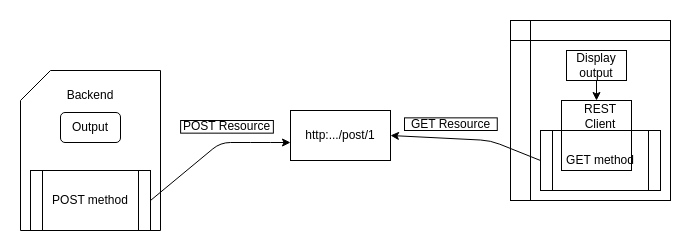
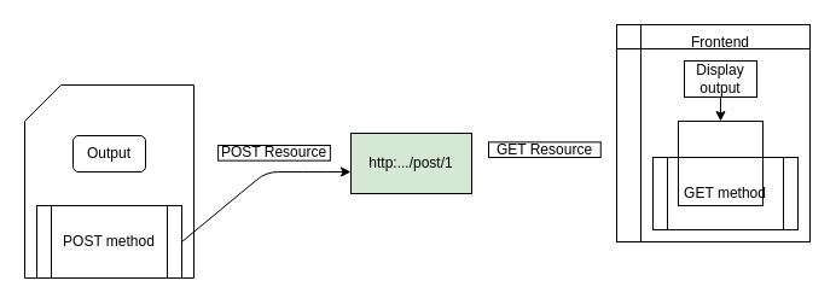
+ <mxCell id="7" value="Frontend" style="text;html=1;strokeColor=none;fillColor=none;align=center;verticalAlign=middle;whiteSpace=wrap;rounded=0;" parent="1" vertex="1"><mxGeometry x="551" y="20" width="90" height="30" as="geometry" /></mxCell>
- <mxCell id="4" value="Backend" style="text;html=1;strokeColor=none;fillColor=none;align=center;verticalAlign=middle;whiteSpace=wrap;rounded=0;" parent="1" vertex="1"><mxGeometry x="50" y="80" width="80" height="30" as="geometry" /></mxCell>
- <mxCell id="14" value="REST Client" style="text;html=1;strokeColor=none;fillColor=none;align=center;verticalAlign=middle;whiteSpace=wrap;rounded=0;" vertex="1" parent="1"><mxGeometry x="580" y="106" width="40" height="20" as="geometry" /></mxCell>
- <mxCell id="8" value="http:.../post/1" style="rounded=0;whiteSpace=wrap;html=1;" vertex="1" parent="1"><mxGeometry x="290" y="110" width="100" height="50" as="geometry" /></mxCell>
+ <mxCell id="8" value="http:.../post/1" style="rounded=0;whiteSpace=wrap;html=1;fillColor=#d5e8d4;" vertex="1" parent="1"><mxGeometry x="290" y="110" width="100" height="50" as="geometry" /></mxCell>
- <mxCell id="10" value="" style="endArrow=classic;html=1;entryX=1;entryY=0.5;entryDx=0;entryDy=0;exitX=0;exitY=0.5;exitDx=0;exitDy=0;" edge="1" parent="1" source="6" target="8"><mxGeometry width="50" height="50" relative="1" as="geometry"><mxPoint x="420" y="180" as="sourcePoint" /><mxPoint x="470" y="130" as="targetPoint" /><Array as="points"><mxPoint x="490" y="140" /></Array></mxGeometry></mxCell>
